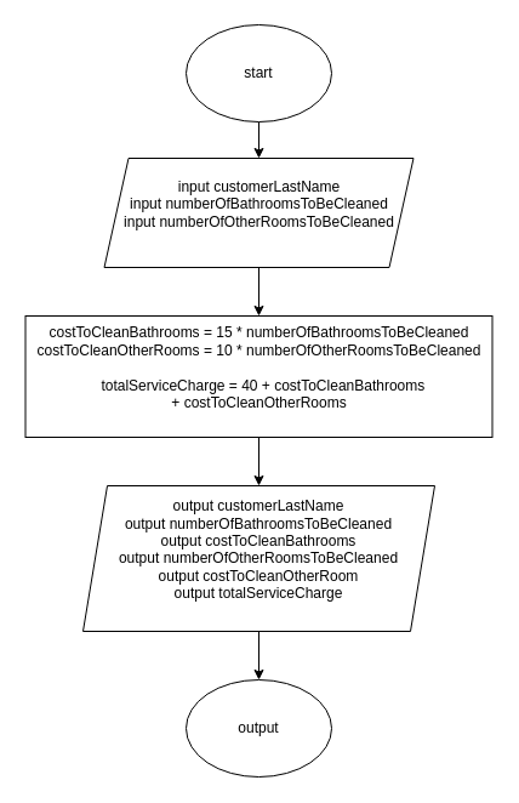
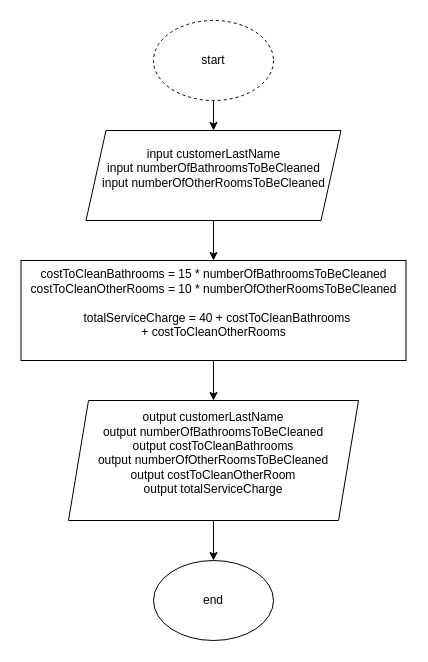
- <mxCell id="3" value="start" style="ellipse;whiteSpace=wrap;html=1;" vertex="1" parent="1"><mxGeometry x="153" y="20" width="120" height="80" as="geometry" /></mxCell>
+ <mxCell id="3" value="start" style="ellipse;whiteSpace=wrap;html=1;dashed=1;" vertex="1" parent="1"><mxGeometry x="153" y="20" width="120" height="80" as="geometry" /></mxCell>
- <mxCell id="10" value="output" style="ellipse;whiteSpace=wrap;html=1;" vertex="1" parent="1"><mxGeometry x="153" y="560" width="120" height="80" as="geometry" /></mxCell>
+ <mxCell id="10" value="end" style="ellipse;whiteSpace=wrap;html=1;" vertex="1" parent="1"><mxGeometry x="153" y="560" width="120" height="80" as="geometry" /></mxCell>
